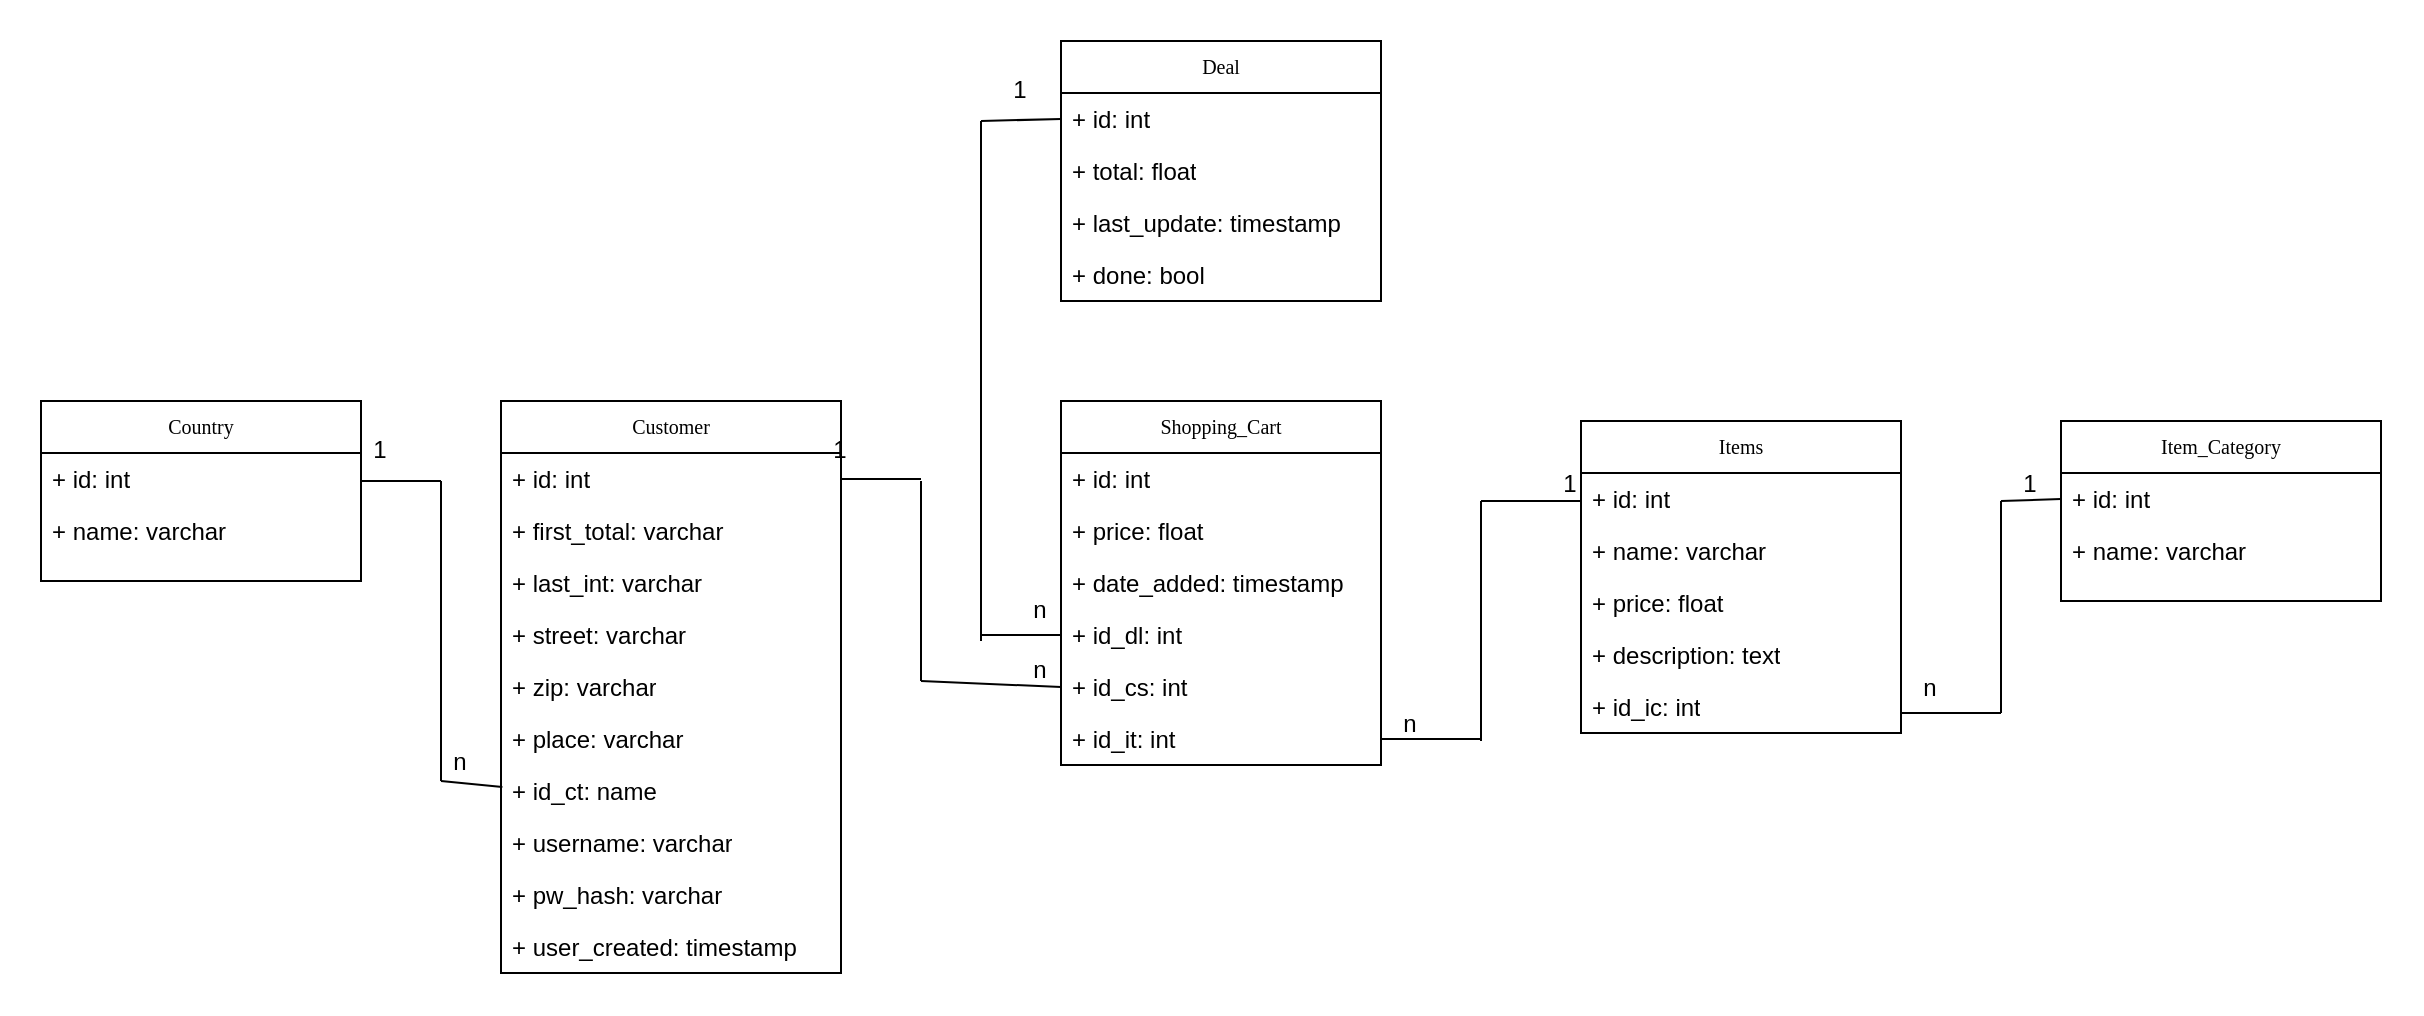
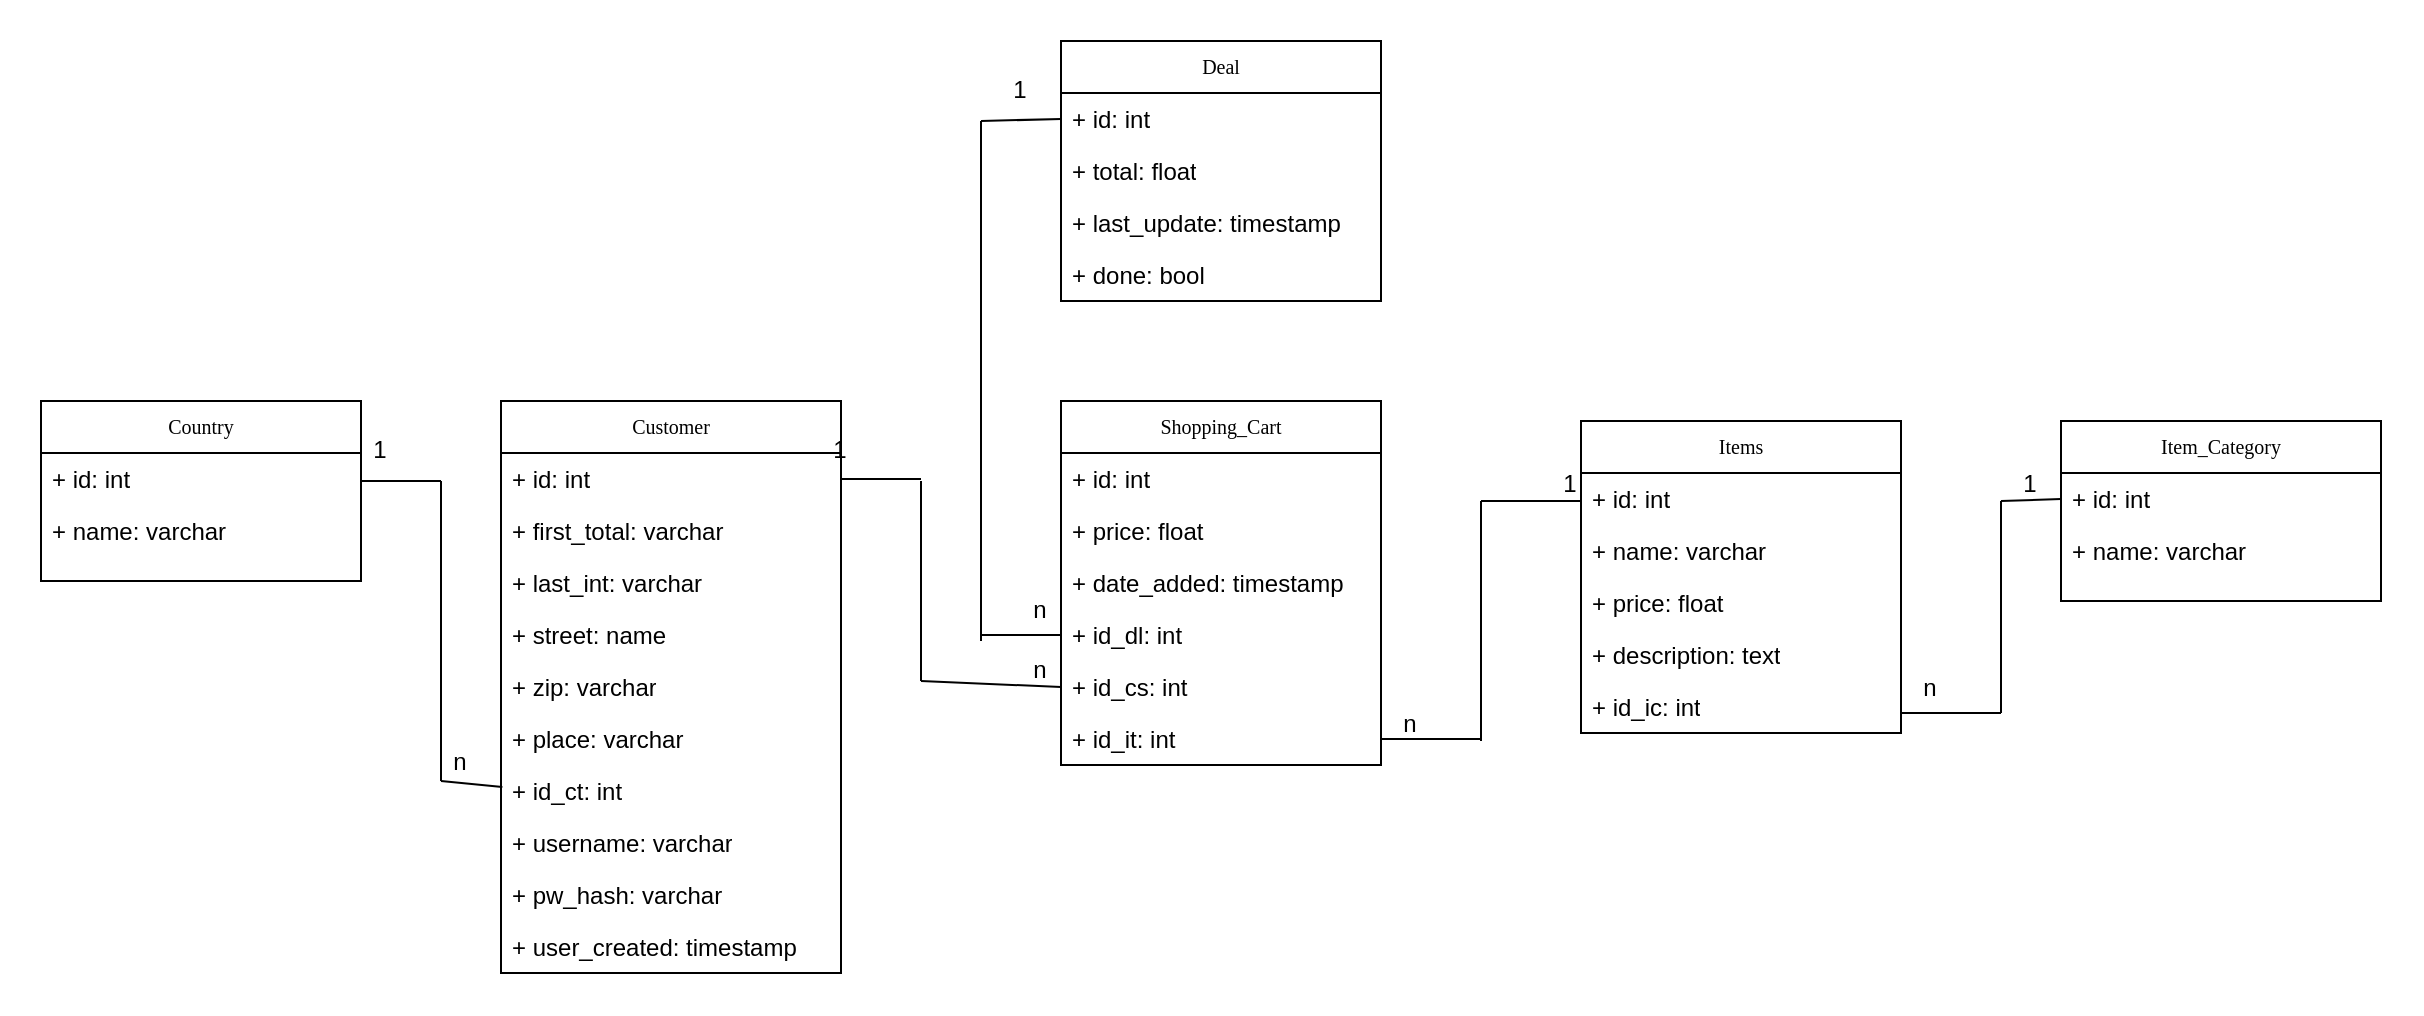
- <mxCell id="6" value="+ street: varchar" style="text;html=1;strokeColor=none;fillColor=none;align=left;verticalAlign=top;spacingLeft=4;spacingRight=4;whiteSpace=wrap;overflow=hidden;rotatable=0;points=[[0,0.5],[1,0.5]];portConstraint=eastwest;" vertex="1" parent="2"><mxGeometry y="104" width="170" height="26" as="geometry" /></mxCell>
+ <mxCell id="6" value="+ street: name" style="text;html=1;strokeColor=none;fillColor=none;align=left;verticalAlign=top;spacingLeft=4;spacingRight=4;whiteSpace=wrap;overflow=hidden;rotatable=0;points=[[0,0.5],[1,0.5]];portConstraint=eastwest;" vertex="1" parent="2"><mxGeometry y="104" width="170" height="26" as="geometry" /></mxCell>
- <mxCell id="9" value="+ id_ct: name" style="text;html=1;strokeColor=none;fillColor=none;align=left;verticalAlign=top;spacingLeft=4;spacingRight=4;whiteSpace=wrap;overflow=hidden;rotatable=0;points=[[0,0.5],[1,0.5]];portConstraint=eastwest;" vertex="1" parent="2"><mxGeometry y="182" width="170" height="26" as="geometry" /></mxCell>
+ <mxCell id="9" value="+ id_ct: int" style="text;html=1;strokeColor=none;fillColor=none;align=left;verticalAlign=top;spacingLeft=4;spacingRight=4;whiteSpace=wrap;overflow=hidden;rotatable=0;points=[[0,0.5],[1,0.5]];portConstraint=eastwest;" vertex="1" parent="2"><mxGeometry y="182" width="170" height="26" as="geometry" /></mxCell>
